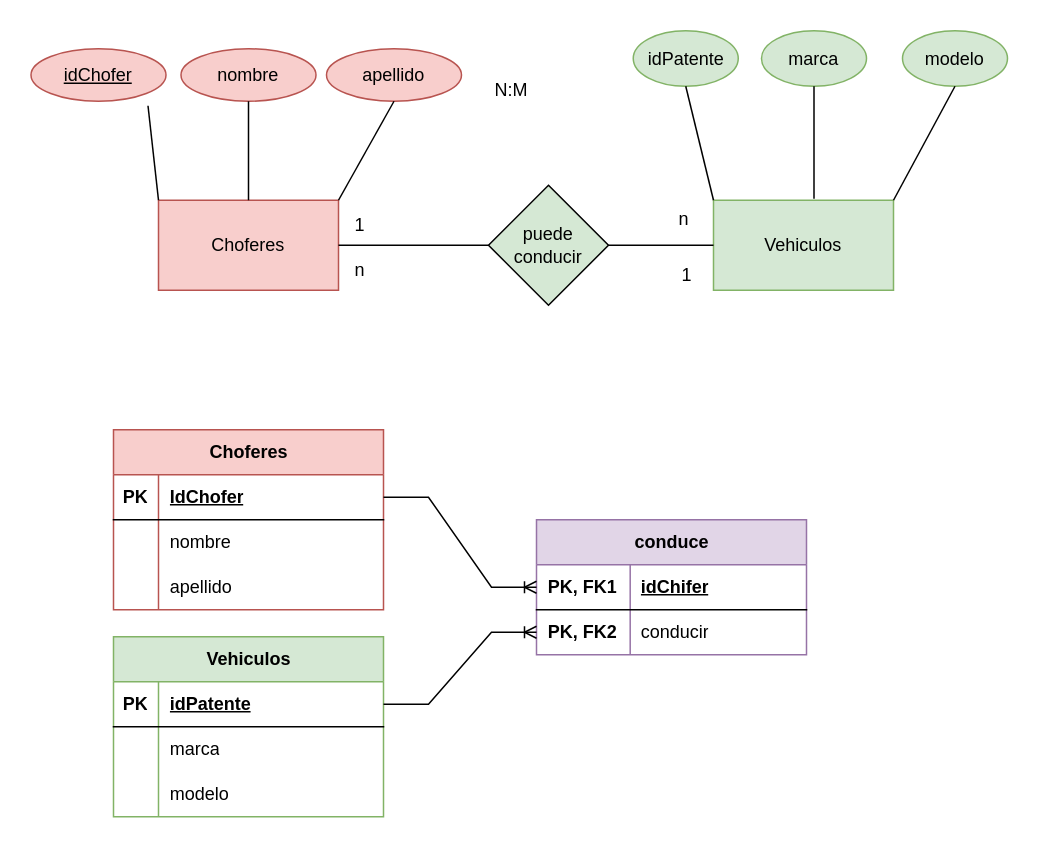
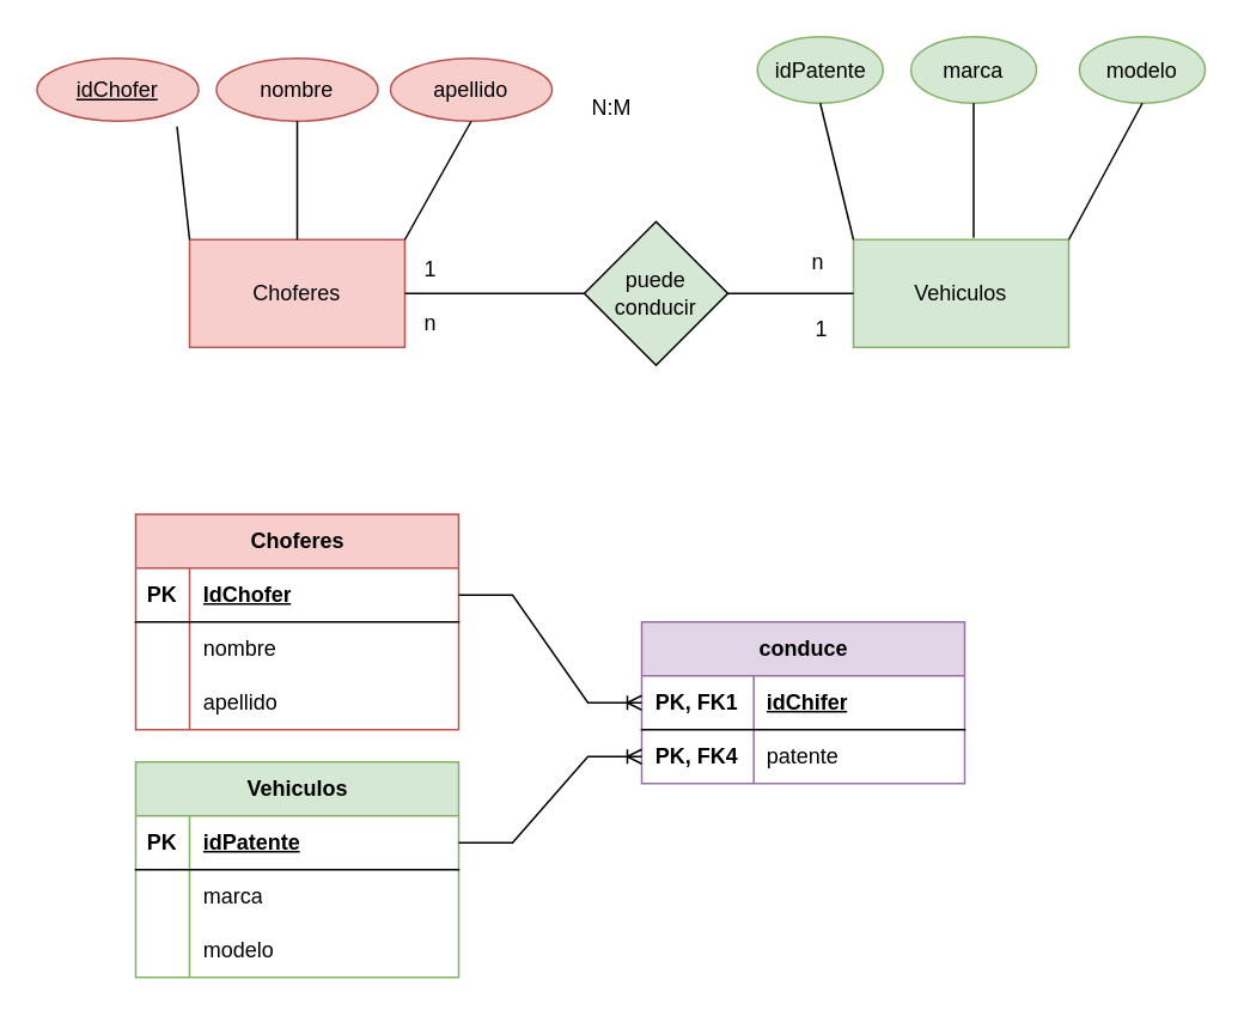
- <mxCell id="39" value="&lt;b&gt;PK, FK2&lt;/b&gt;" style="shape=partialRectangle;connectable=0;fillColor=none;top=0;left=0;bottom=0;right=0;editable=1;overflow=hidden;whiteSpace=wrap;html=1;" parent="38" vertex="1"><mxGeometry width="62.458" height="30" as="geometry"><mxRectangle width="62.458" height="30" as="alternateBounds" /></mxGeometry></mxCell>
+ <mxCell id="39" value="&lt;b&gt;PK, FK4&lt;/b&gt;" style="shape=partialRectangle;connectable=0;fillColor=none;top=0;left=0;bottom=0;right=0;editable=1;overflow=hidden;whiteSpace=wrap;html=1;" parent="38" vertex="1"><mxGeometry width="62.458" height="30" as="geometry"><mxRectangle width="62.458" height="30" as="alternateBounds" /></mxGeometry></mxCell>
- <mxCell id="40" value="conducir" style="shape=partialRectangle;connectable=0;fillColor=none;top=0;left=0;bottom=0;right=0;align=left;spacingLeft=6;overflow=hidden;whiteSpace=wrap;html=1;" parent="38" vertex="1"><mxGeometry x="62.458" width="117.542" height="30" as="geometry"><mxRectangle width="117.542" height="30" as="alternateBounds" /></mxGeometry></mxCell>
+ <mxCell id="40" value="patente" style="shape=partialRectangle;connectable=0;fillColor=none;top=0;left=0;bottom=0;right=0;align=left;spacingLeft=6;overflow=hidden;whiteSpace=wrap;html=1;" parent="38" vertex="1"><mxGeometry x="62.458" width="117.542" height="30" as="geometry"><mxRectangle width="117.542" height="30" as="alternateBounds" /></mxGeometry></mxCell>
